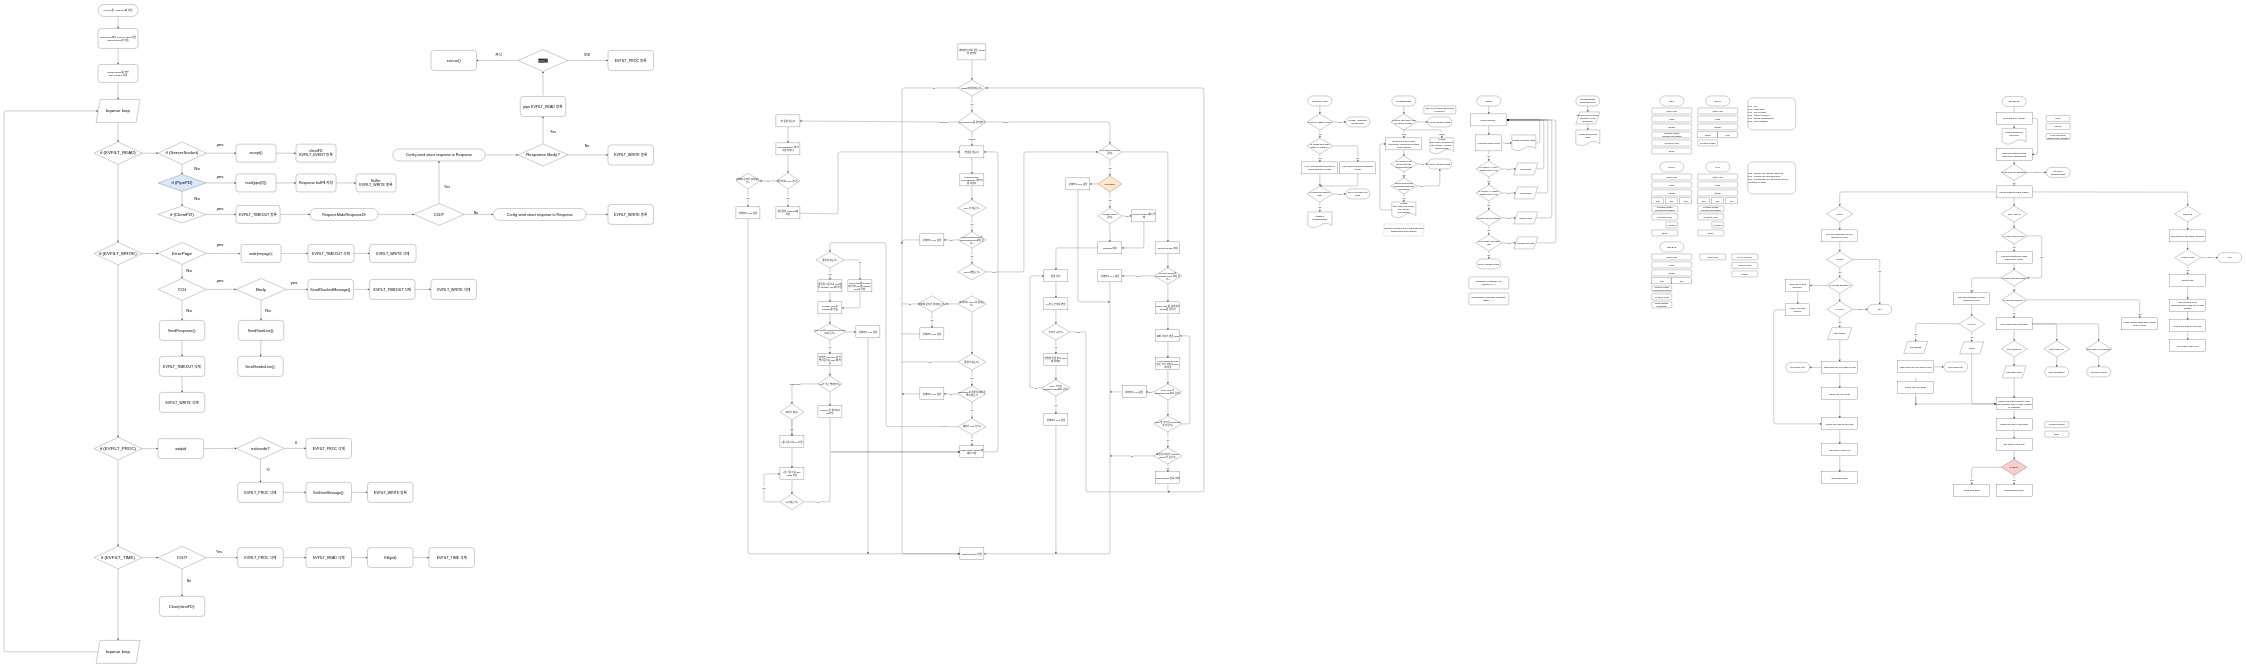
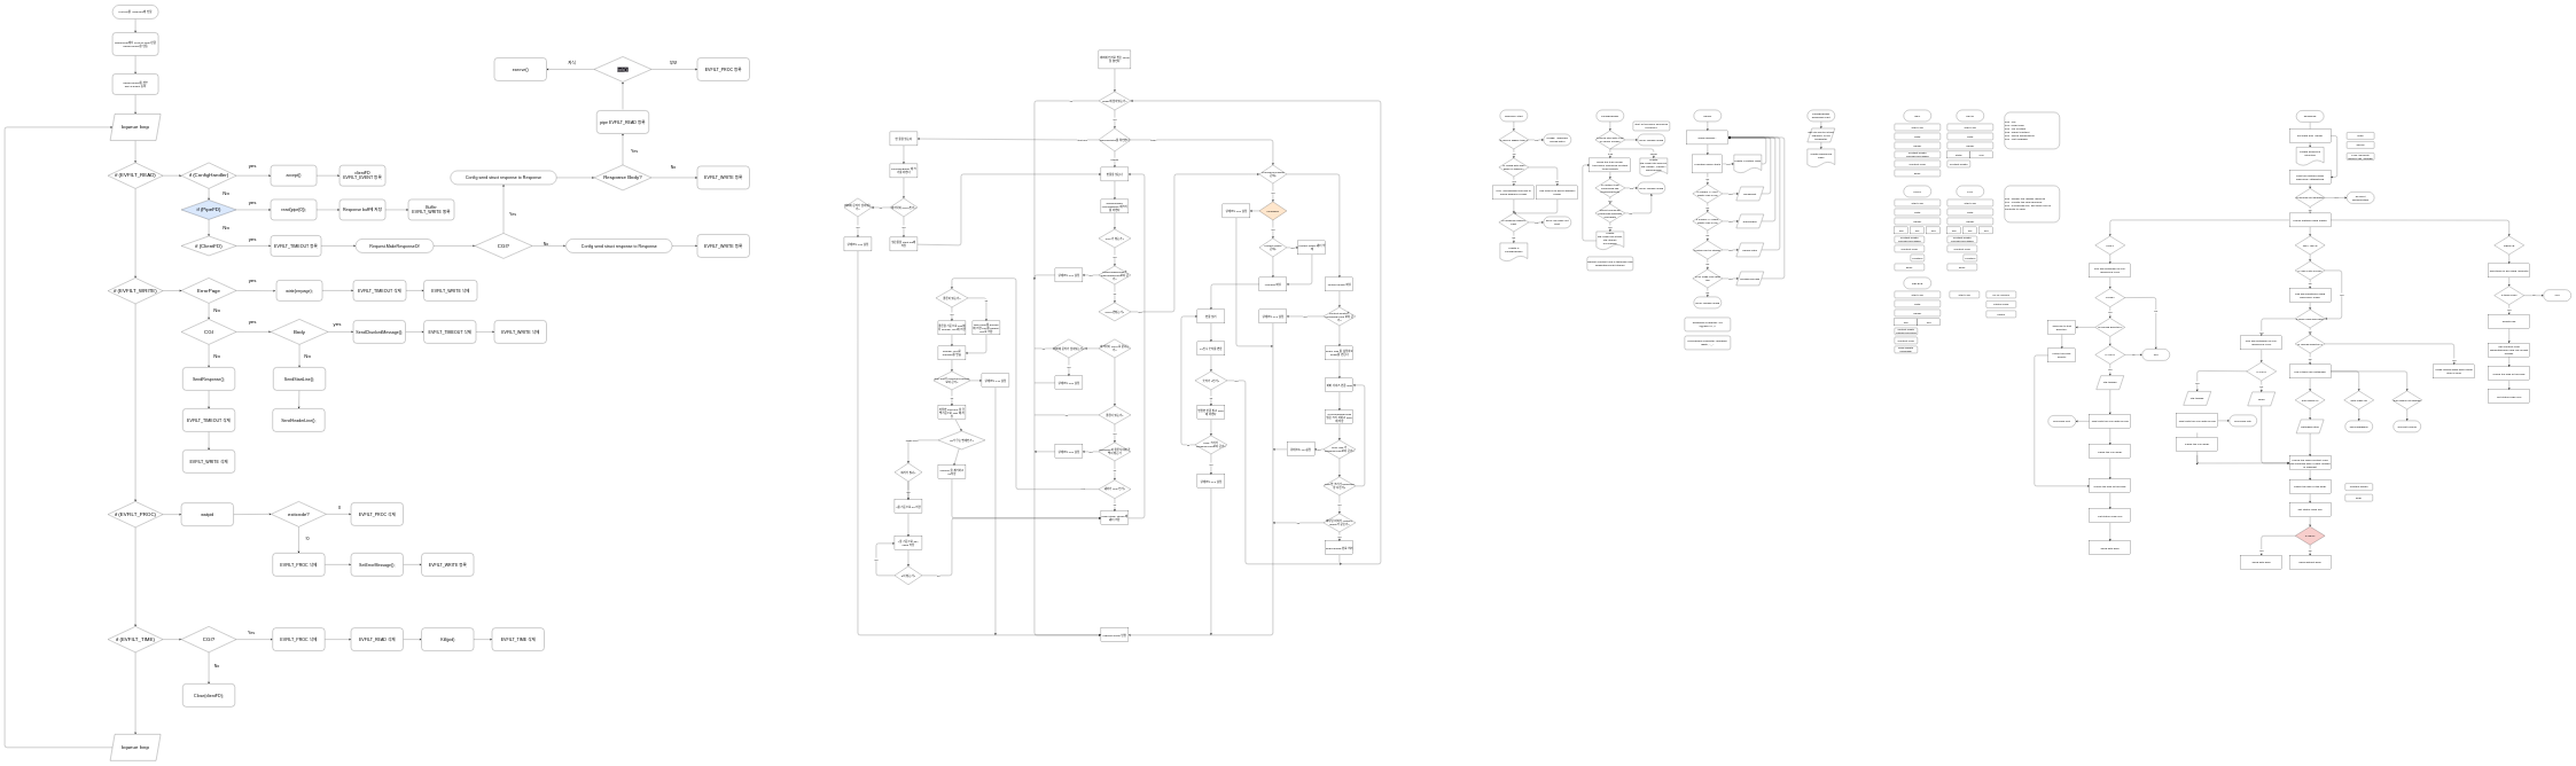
- <mxCell id="301" value="if (ServerSocket)" style="rhombus;whiteSpace=wrap;html=1;fontSize=22;" parent="1" vertex="1"><mxGeometry x="790" y="708" width="240" height="112.5" as="geometry" /></mxCell>
+ <mxCell id="301" value="if (ConfigHandler)" style="rhombus;whiteSpace=wrap;html=1;fontSize=22;" parent="1" vertex="1"><mxGeometry x="790" y="708" width="240" height="112.5" as="geometry" /></mxCell>
- <mxCell id="191" value="Default Content type is text/plain and application/octet-stream" style="rounded=1;whiteSpace=wrap;html=1;dashed=1;" parent="1" vertex="1"><mxGeometry x="6920" y="1118" width="200" height="60" as="geometry" /></mxCell>
+ <mxCell id="191" value="Default Content type is text/plain and application/octet-stream" style="rounded=1;whiteSpace=wrap;html=1;" parent="1" vertex="1"><mxGeometry x="6920" y="1118" width="200" height="60" as="geometry" /></mxCell>
- <mxCell id="14" value="uri가 무슨 형태인가?" style="rhombus;whiteSpace=wrap;html=1;rounded=0;" parent="1" vertex="1"><mxGeometry x="4090" y="1878" width="120" height="80" as="geometry" /></mxCell>
+ <mxCell id="14" value="uri가 무슨 형태인가?" style="rhombus;whiteSpace=wrap;html=1;rounded=0;" parent="1" vertex="1"><mxGeometry x="4090" y="1878" width="205" height="80" as="geometry" /></mxCell>
